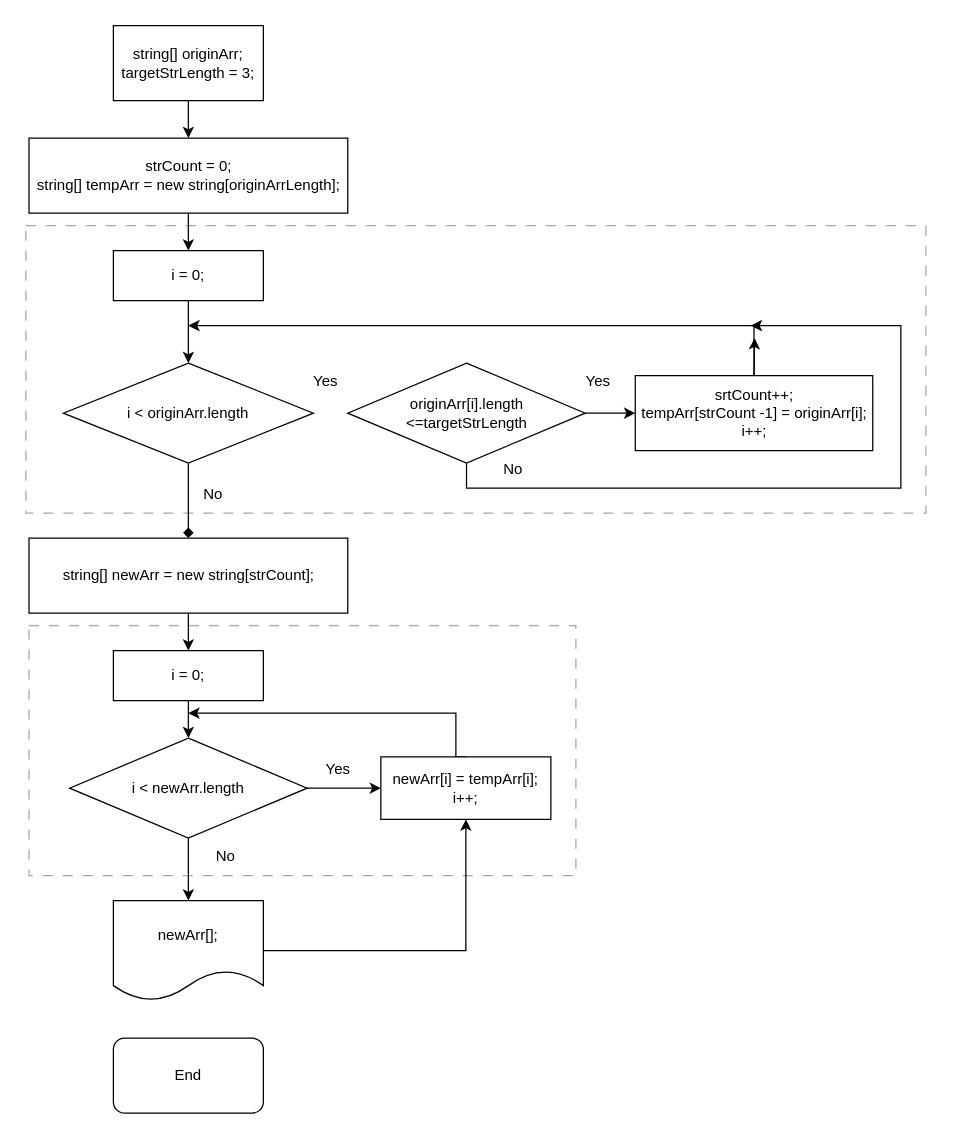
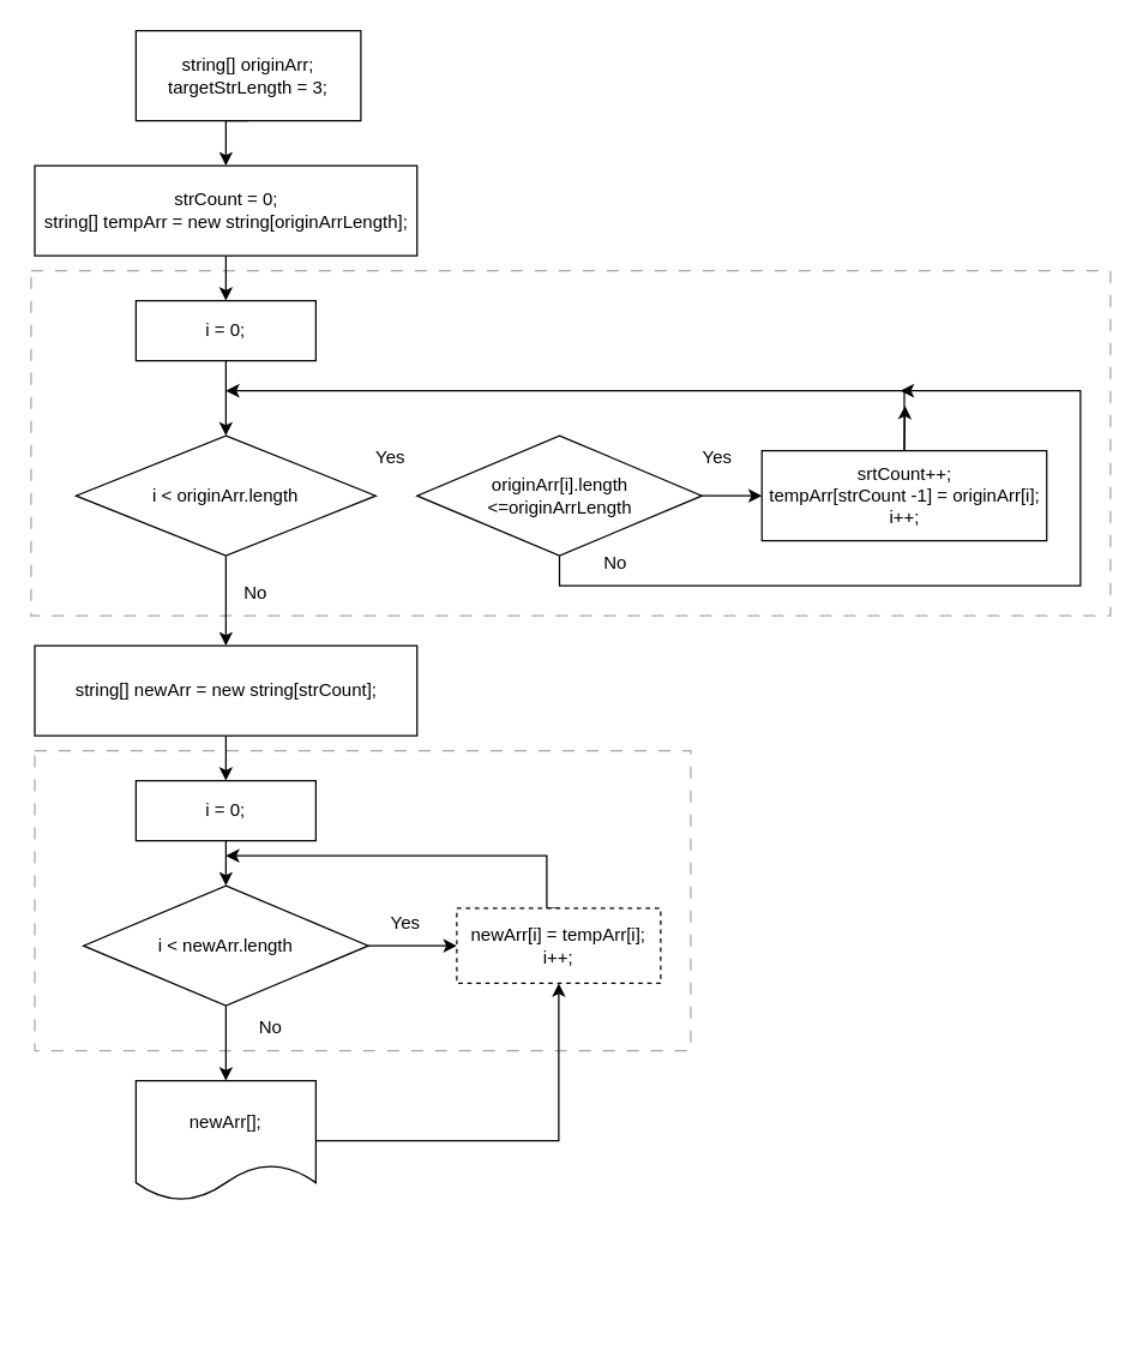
- <mxCell id="5" value="string[] originArr;&lt;br&gt;targetStrLength = 3;" style="rounded=0;whiteSpace=wrap;html=1;" vertex="1" parent="1"><mxGeometry x="90" y="20" width="120" height="60" as="geometry" /></mxCell>
+ <mxCell id="5" value="string[] originArr;&lt;br&gt;targetStrLength = 3;" style="rounded=0;whiteSpace=wrap;html=1;" vertex="1" parent="1"><mxGeometry x="90" y="20" width="150" height="60" as="geometry" /></mxCell>
- <mxCell id="14" value="originArr[i].length &amp;lt;=targetStrLength" style="rhombus;whiteSpace=wrap;html=1;" vertex="1" parent="1"><mxGeometry x="277.5" y="290" width="190" height="80" as="geometry" /></mxCell>
+ <mxCell id="14" value="originArr[i].length &amp;lt;=originArrLength" style="rhombus;whiteSpace=wrap;html=1;" vertex="1" parent="1"><mxGeometry x="277.5" y="290" width="190" height="80" as="geometry" /></mxCell>
- <mxCell id="10" style="edgeStyle=orthogonalEdgeStyle;rounded=0;orthogonalLoop=1;jettySize=auto;html=1;exitX=0.5;exitY=1;exitDx=0;exitDy=0;entryX=0.5;entryY=0;entryDx=0;entryDy=0;endArrow=diamond;" edge="1" parent="1" source="11" target="22"><mxGeometry relative="1" as="geometry" /></mxCell>
+ <mxCell id="10" style="edgeStyle=orthogonalEdgeStyle;rounded=0;orthogonalLoop=1;jettySize=auto;html=1;exitX=0.5;exitY=1;exitDx=0;exitDy=0;entryX=0.5;entryY=0;entryDx=0;entryDy=0;" edge="1" parent="1" source="11" target="22"><mxGeometry relative="1" as="geometry" /></mxCell>
- <mxCell id="30" value="newArr[i] = tempArr[i];&lt;br&gt;i++;" style="rounded=0;whiteSpace=wrap;html=1;" vertex="1" parent="1"><mxGeometry x="304" y="605" width="136" height="50" as="geometry" /></mxCell>
+ <mxCell id="30" value="newArr[i] = tempArr[i];&lt;br&gt;i++;" style="rounded=0;whiteSpace=wrap;html=1;dashed=1;" vertex="1" parent="1"><mxGeometry x="304" y="605" width="136" height="50" as="geometry" /></mxCell>
- <mxCell id="35" value="End" style="rounded=1;whiteSpace=wrap;html=1;" vertex="1" parent="1"><mxGeometry x="90" y="830" width="120" height="60" as="geometry" /></mxCell>
